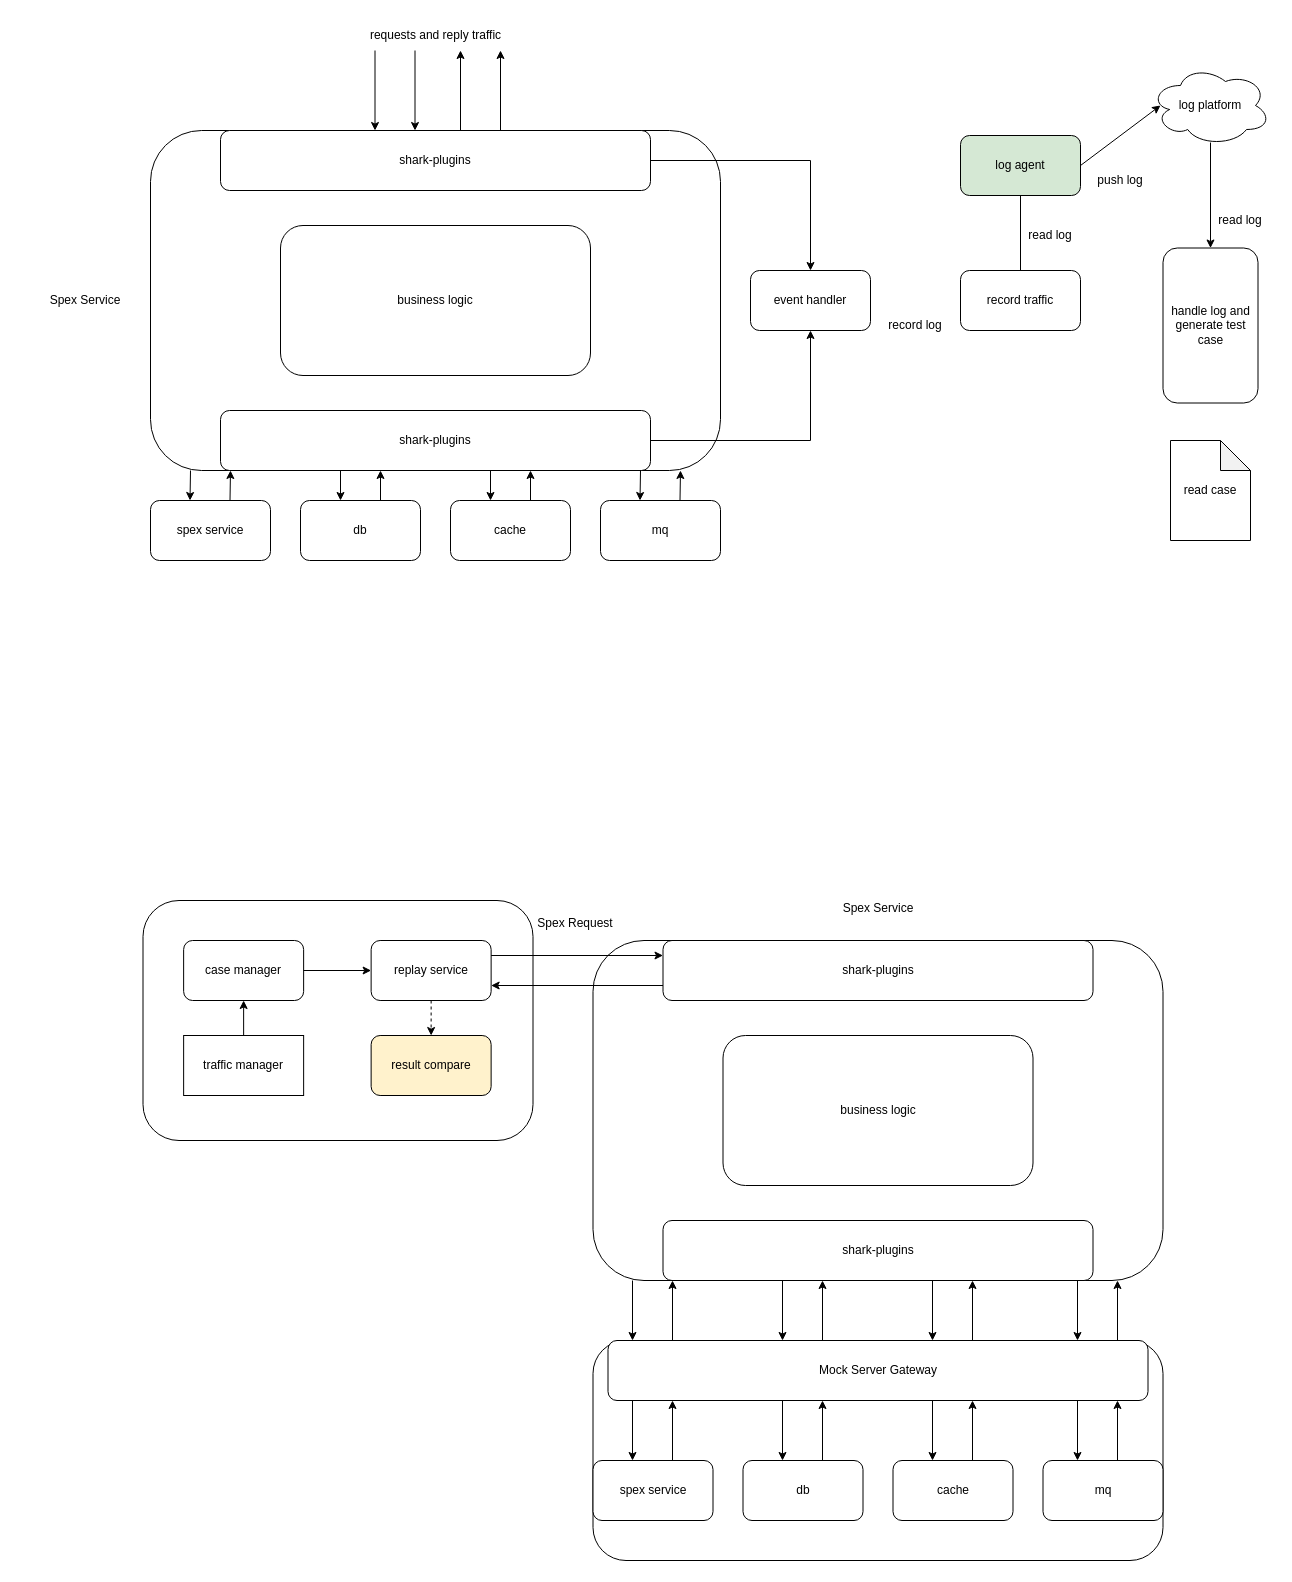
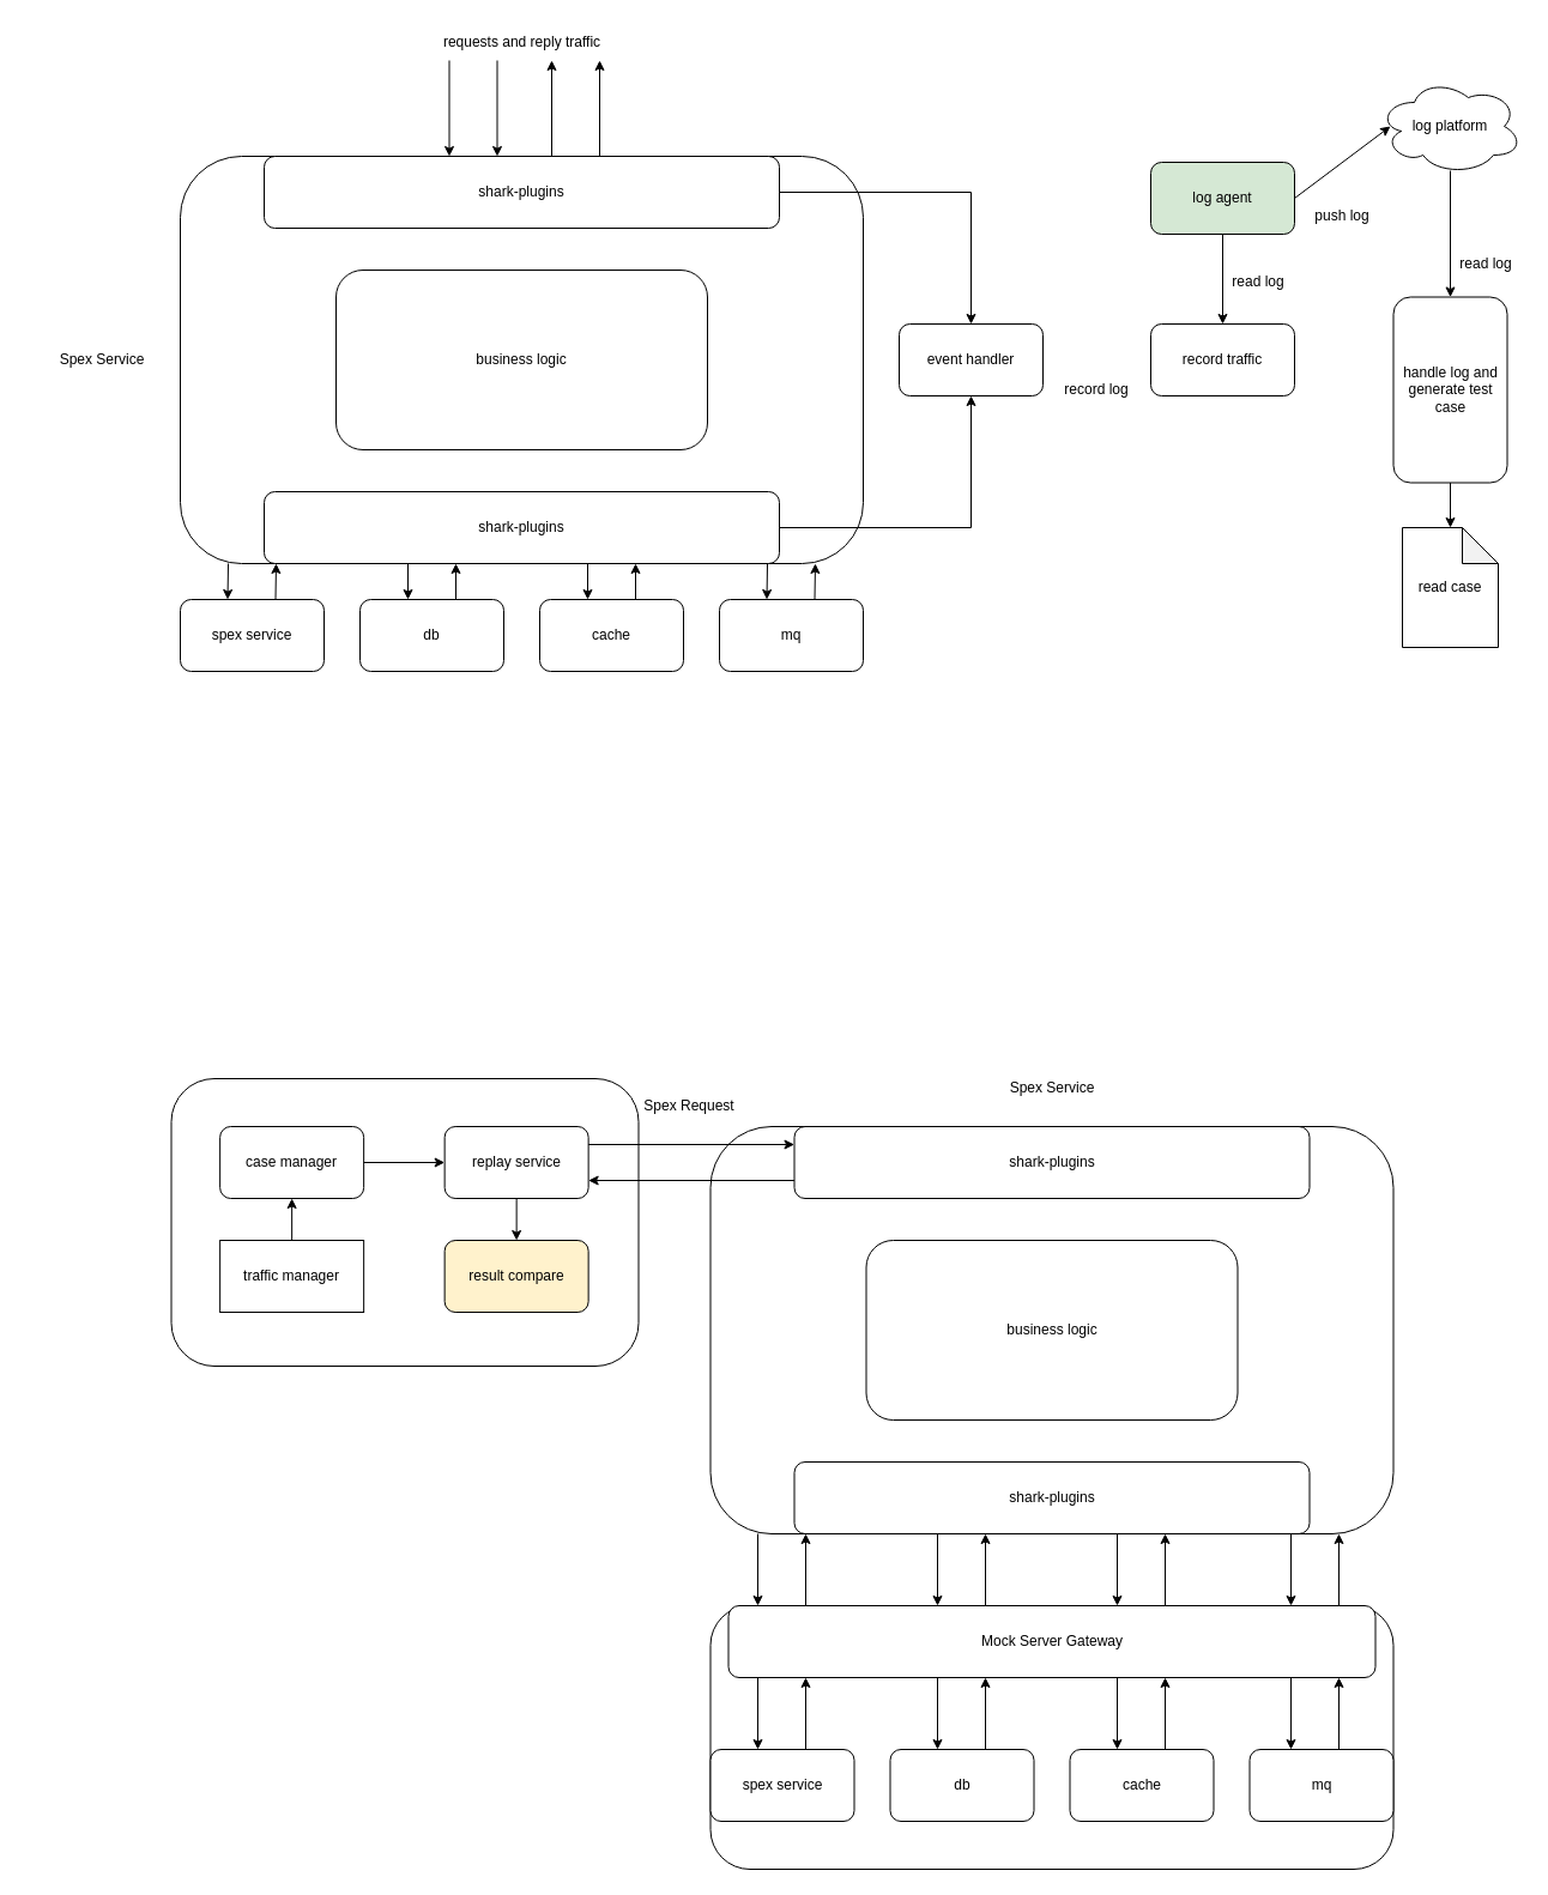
- <mxCell id="18" value="" style="endArrow=none;html=1;rounded=0;exitX=0.5;exitY=1;exitDx=0;exitDy=0;entryX=0.5;entryY=0;entryDx=0;entryDy=0;" edge="1" parent="1" source="14" target="15"><mxGeometry width="50" height="50" relative="1" as="geometry"><mxPoint x="1090" y="205" as="sourcePoint" /><mxPoint x="1200" y="205" as="targetPoint" /></mxGeometry></mxCell>
+ <mxCell id="18" value="" style="endArrow=classic;html=1;rounded=0;exitX=0.5;exitY=1;exitDx=0;exitDy=0;entryX=0.5;entryY=0;entryDx=0;entryDy=0;" edge="1" parent="1" source="14" target="15"><mxGeometry width="50" height="50" relative="1" as="geometry"><mxPoint x="1090" y="205" as="sourcePoint" /><mxPoint x="1200" y="205" as="targetPoint" /></mxGeometry></mxCell>
+ <mxCell id="75" value="" style="endArrow=classic;html=1;rounded=0;entryX=0.5;entryY=0;entryDx=0;entryDy=0;entryPerimeter=0;exitX=0.5;exitY=1;exitDx=0;exitDy=0;" edge="1" parent="1" source="73" target="74"><mxGeometry width="50" height="50" relative="1" as="geometry"><mxPoint x="980" y="965" as="sourcePoint" /><mxPoint x="750" y="975" as="targetPoint" /></mxGeometry></mxCell>
- <mxCell id="71" value="" style="endArrow=classic;html=1;rounded=0;entryX=0.5;entryY=0;entryDx=0;entryDy=0;exitX=0.5;exitY=1;exitDx=0;exitDy=0;dashed=1;" edge="1" parent="1" source="42" target="44"><mxGeometry width="50" height="50" relative="1" as="geometry"><mxPoint x="263.5" y="1055" as="sourcePoint" /><mxPoint x="263.5" y="1020" as="targetPoint" /></mxGeometry></mxCell>
+ <mxCell id="71" value="" style="endArrow=classic;html=1;rounded=0;entryX=0.5;entryY=0;entryDx=0;entryDy=0;exitX=0.5;exitY=1;exitDx=0;exitDy=0;" edge="1" parent="1" source="42" target="44"><mxGeometry width="50" height="50" relative="1" as="geometry"><mxPoint x="263.5" y="1055" as="sourcePoint" /><mxPoint x="263.5" y="1020" as="targetPoint" /></mxGeometry></mxCell>
